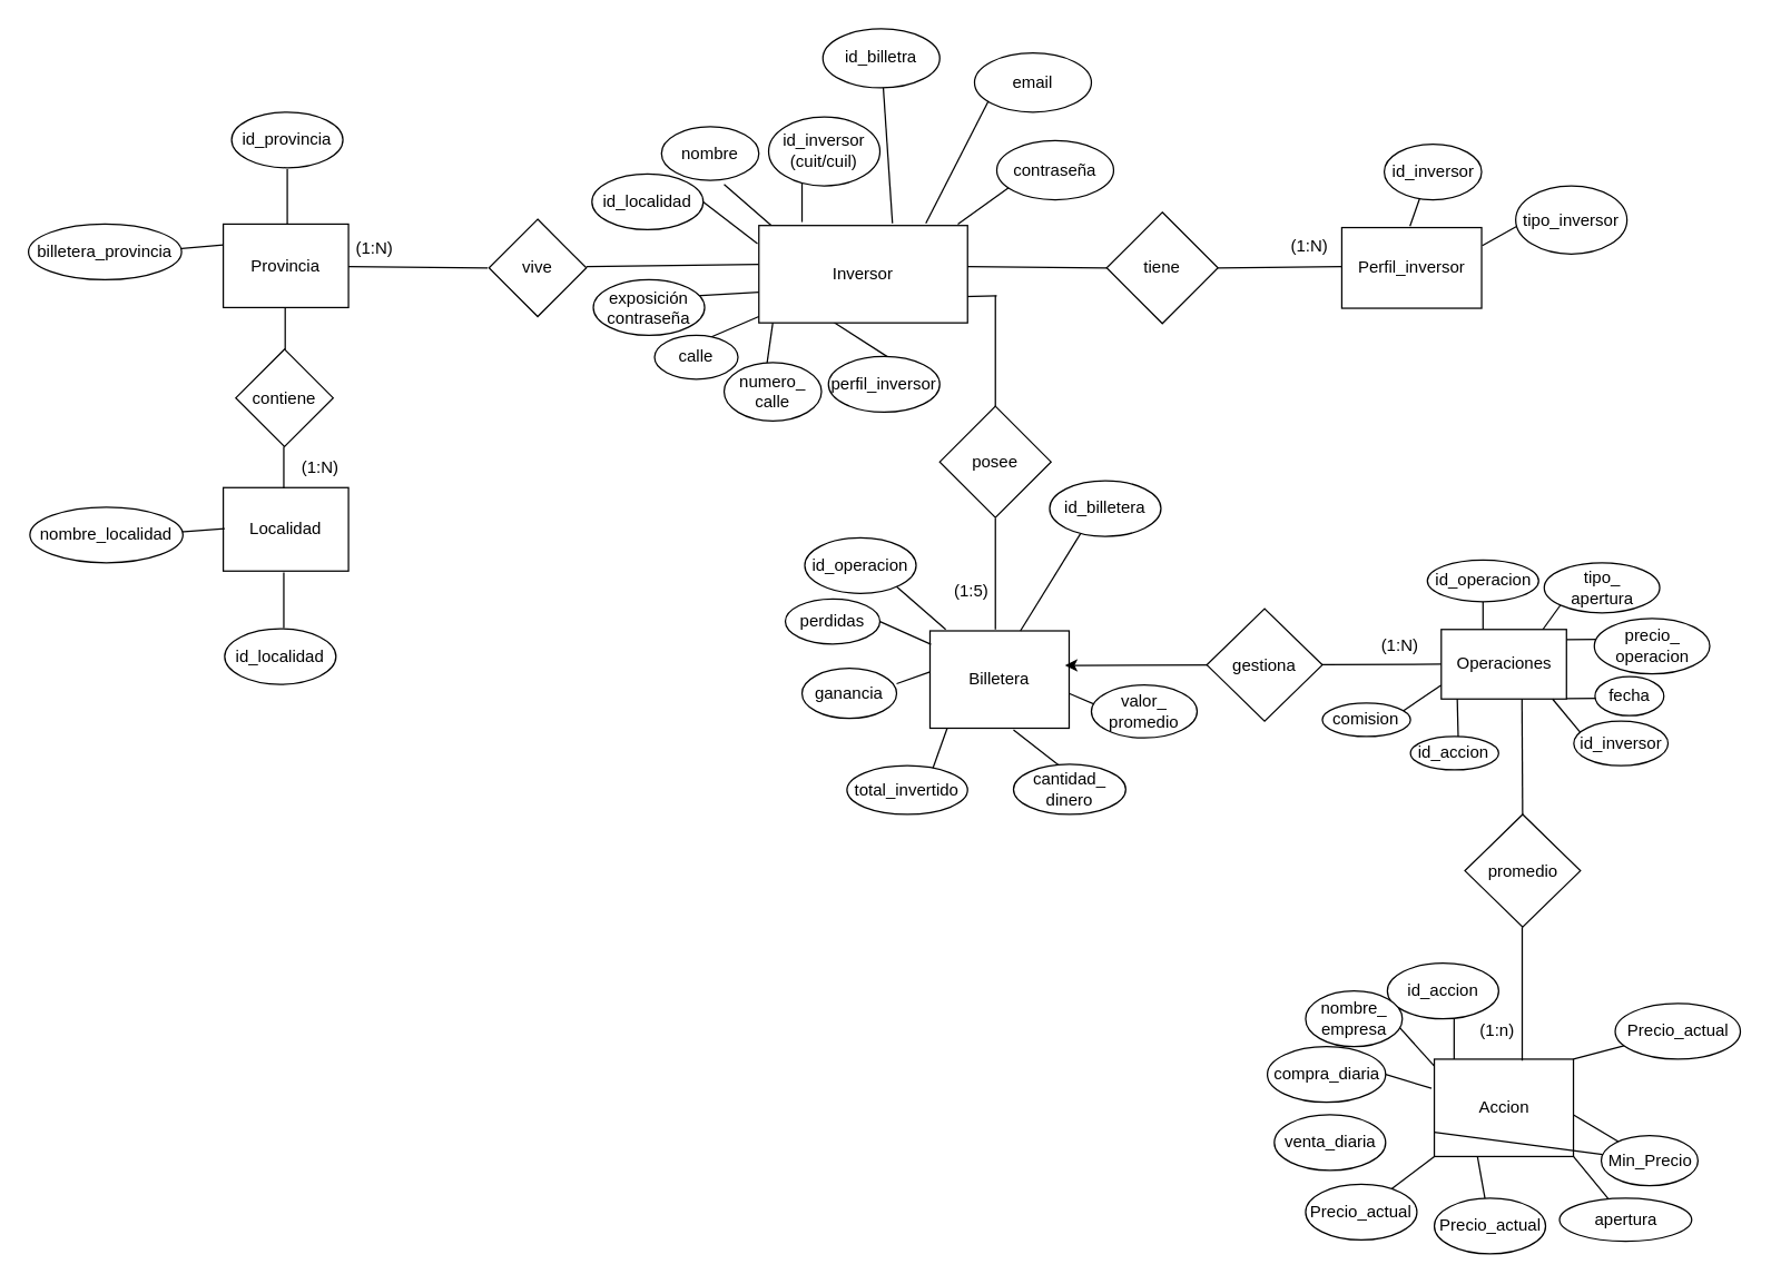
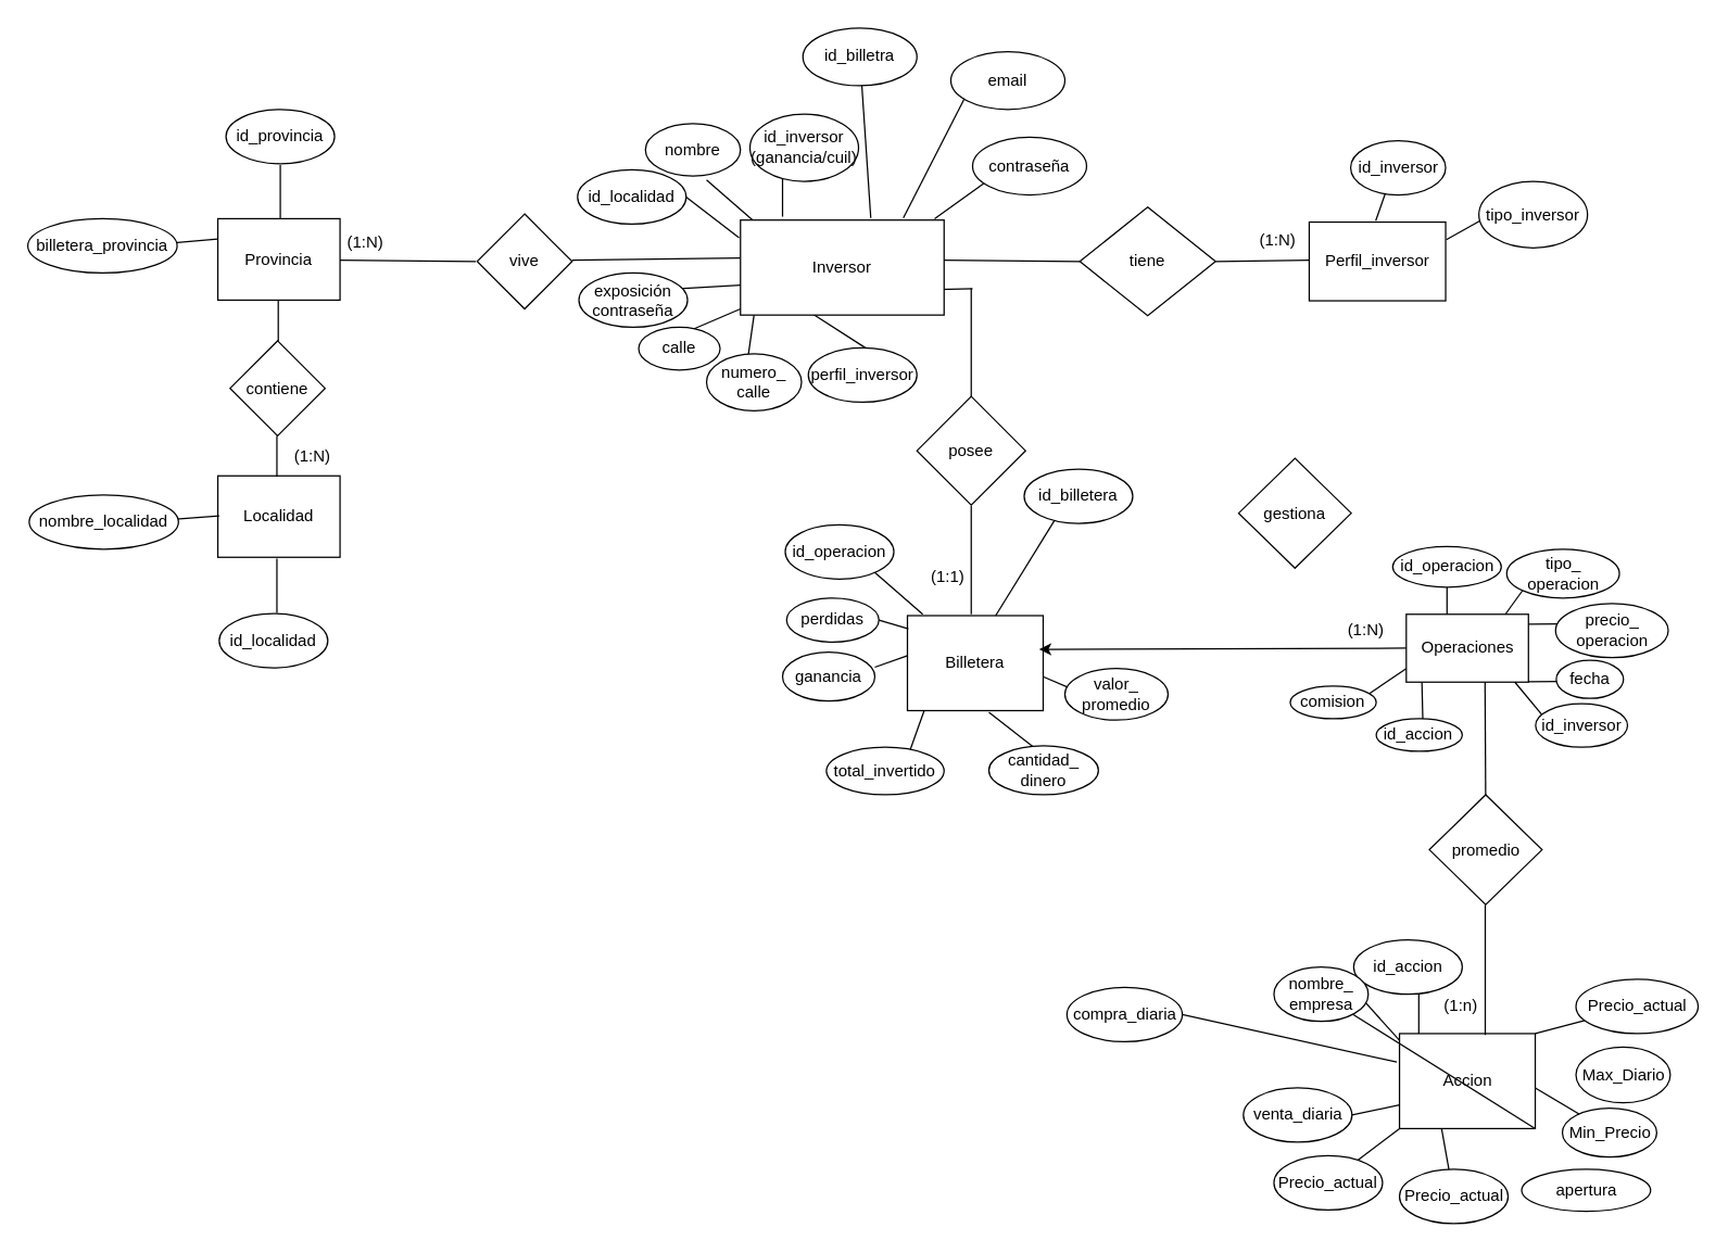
- <mxCell id="7" value="id_inversor&lt;div&gt;(cuit/cuil)&lt;/div&gt;" style="ellipse;whiteSpace=wrap;html=1;strokeColor=#000000;" vertex="1" parent="1"><mxGeometry x="552" y="83.5" width="80" height="49.5" as="geometry" /></mxCell>
+ <mxCell id="7" value="id_inversor&lt;div&gt;(ganancia/cuil)&lt;/div&gt;" style="ellipse;whiteSpace=wrap;html=1;strokeColor=#000000;" vertex="1" parent="1"><mxGeometry x="552" y="83.5" width="80" height="49.5" as="geometry" /></mxCell>
- <mxCell id="61" value="tiene" style="rhombus;whiteSpace=wrap;html=1;" vertex="1" parent="1"><mxGeometry x="795" y="152" width="80" height="80" as="geometry" /></mxCell>
+ <mxCell id="61" value="tiene" style="rhombus;whiteSpace=wrap;html=1;" vertex="1" parent="1"><mxGeometry x="795" y="152" width="100" height="80" as="geometry" /></mxCell>
- <mxCell id="77" value="tipo_&lt;div&gt;apertura&lt;/div&gt;" style="ellipse;whiteSpace=wrap;html=1;" vertex="1" parent="1"><mxGeometry x="1109.5" y="404" width="83" height="36" as="geometry" /></mxCell>
+ <mxCell id="77" value="tipo_&lt;div&gt;operacion&lt;/div&gt;" style="ellipse;whiteSpace=wrap;html=1;" vertex="1" parent="1"><mxGeometry x="1109.5" y="404" width="83" height="36" as="geometry" /></mxCell>
- <mxCell id="70" value="(1:5)" style="text;html=1;align=center;verticalAlign=middle;whiteSpace=wrap;rounded=0;" vertex="1" parent="1"><mxGeometry x="668" y="410" width="60" height="30" as="geometry" /></mxCell>
+ <mxCell id="70" value="(1:1)" style="text;html=1;align=center;verticalAlign=middle;whiteSpace=wrap;rounded=0;" vertex="1" parent="1"><mxGeometry x="668" y="410" width="60" height="30" as="geometry" /></mxCell>
- <mxCell id="52" value="perdidas" style="ellipse;whiteSpace=wrap;html=1;" vertex="1" parent="1"><mxGeometry x="564" y="430" width="68" height="32.5" as="geometry" /></mxCell>
+ <mxCell id="52" value="perdidas" style="ellipse;whiteSpace=wrap;html=1;" vertex="1" parent="1"><mxGeometry x="579" y="440" width="68" height="32.5" as="geometry" /></mxCell>
- <mxCell id="73" value="gestiona" style="rhombus;whiteSpace=wrap;html=1;direction=south;" vertex="1" parent="1"><mxGeometry x="867" y="437" width="83" height="81" as="geometry" /></mxCell>
+ <mxCell id="73" value="gestiona" style="rhombus;whiteSpace=wrap;html=1;direction=south;" vertex="1" parent="1"><mxGeometry x="912" y="337" width="83" height="81" as="geometry" /></mxCell>
- <mxCell id="27" value="compra_&lt;span style=&quot;background-color: initial;&quot;&gt;diaria&lt;/span&gt;" style="ellipse;whiteSpace=wrap;html=1;" vertex="1" parent="1"><mxGeometry x="910.5" y="752" width="85" height="40" as="geometry" /></mxCell>
+ <mxCell id="27" value="compra_&lt;span style=&quot;background-color: initial;&quot;&gt;diaria&lt;/span&gt;" style="ellipse;whiteSpace=wrap;html=1;" vertex="1" parent="1"><mxGeometry x="785.5" y="727" width="85" height="40" as="geometry" /></mxCell>
+ <mxCell id="38" value="Max_Diario" style="ellipse;whiteSpace=wrap;html=1;" vertex="1" parent="1"><mxGeometry x="1160.5" y="771" width="69.5" height="41" as="geometry" /></mxCell>
- <mxCell id="28" value="" style="endArrow=none;html=1;rounded=0;exitX=0;exitY=0.75;exitDx=0;exitDy=0;" edge="1" parent="1" source="21" target="37"><mxGeometry width="50" height="50" relative="1" as="geometry"><mxPoint x="1028.5" y="831" as="sourcePoint" /><mxPoint x="1001.5" y="801" as="targetPoint" /></mxGeometry></mxCell>
+ <mxCell id="28" value="" style="endArrow=none;html=1;rounded=0;exitX=0;exitY=0.75;exitDx=0;exitDy=0;entryX=1;entryY=0.5;entryDx=0;entryDy=0;" edge="1" parent="1" source="21" target="29"><mxGeometry width="50" height="50" relative="1" as="geometry"><mxPoint x="1028.5" y="831" as="sourcePoint" /><mxPoint x="1001.5" y="801" as="targetPoint" /></mxGeometry></mxCell>
- <mxCell id="34" value="" style="endArrow=none;html=1;rounded=0;exitX=1;exitY=1;exitDx=0;exitDy=0;" edge="1" parent="1" source="21" target="35"><mxGeometry width="50" height="50" relative="1" as="geometry"><mxPoint x="1151.5" y="831" as="sourcePoint" /><mxPoint x="1197.5" y="841" as="targetPoint" /></mxGeometry></mxCell>
+ <mxCell id="34" value="" style="endArrow=none;html=1;rounded=0;exitX=1;exitY=1;exitDx=0;exitDy=0;" edge="1" parent="1" source="21" target="25"><mxGeometry width="50" height="50" relative="1" as="geometry"><mxPoint x="1151.5" y="831" as="sourcePoint" /><mxPoint x="1197.5" y="841" as="targetPoint" /></mxGeometry></mxCell>
